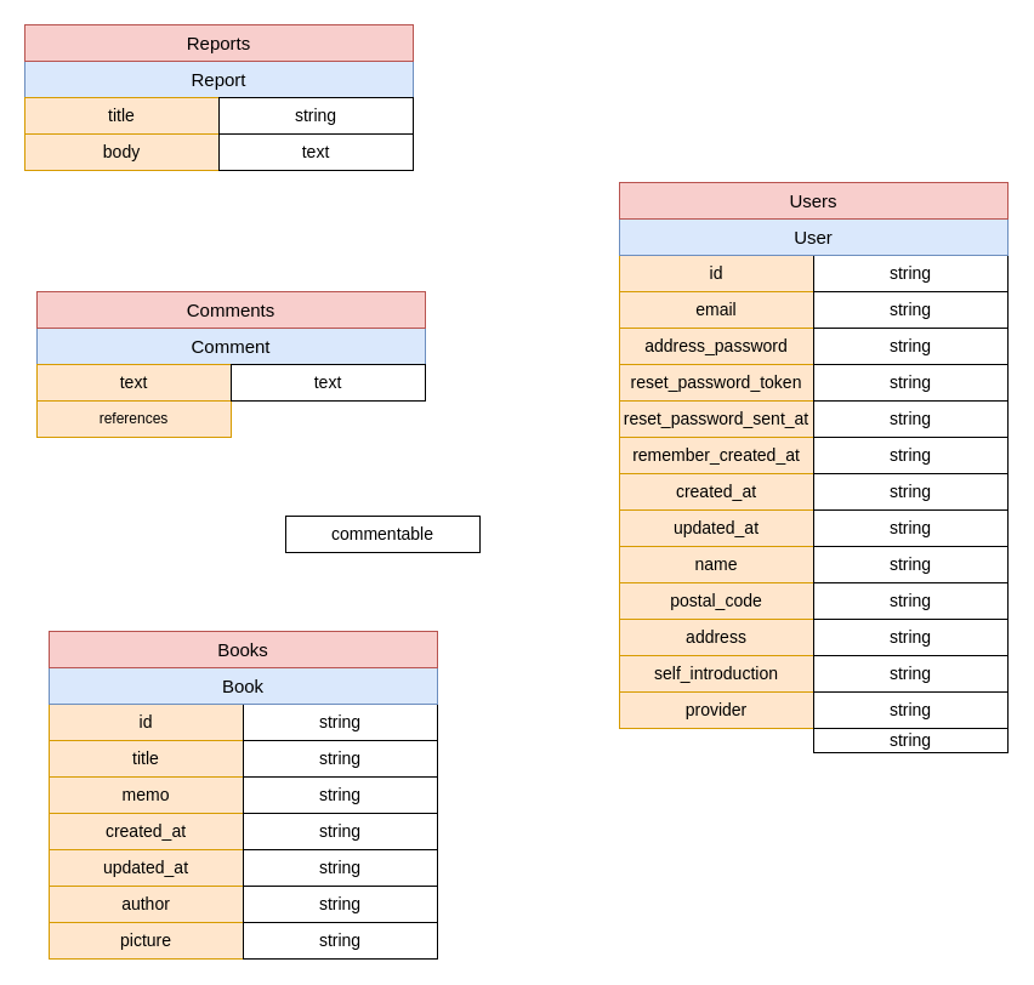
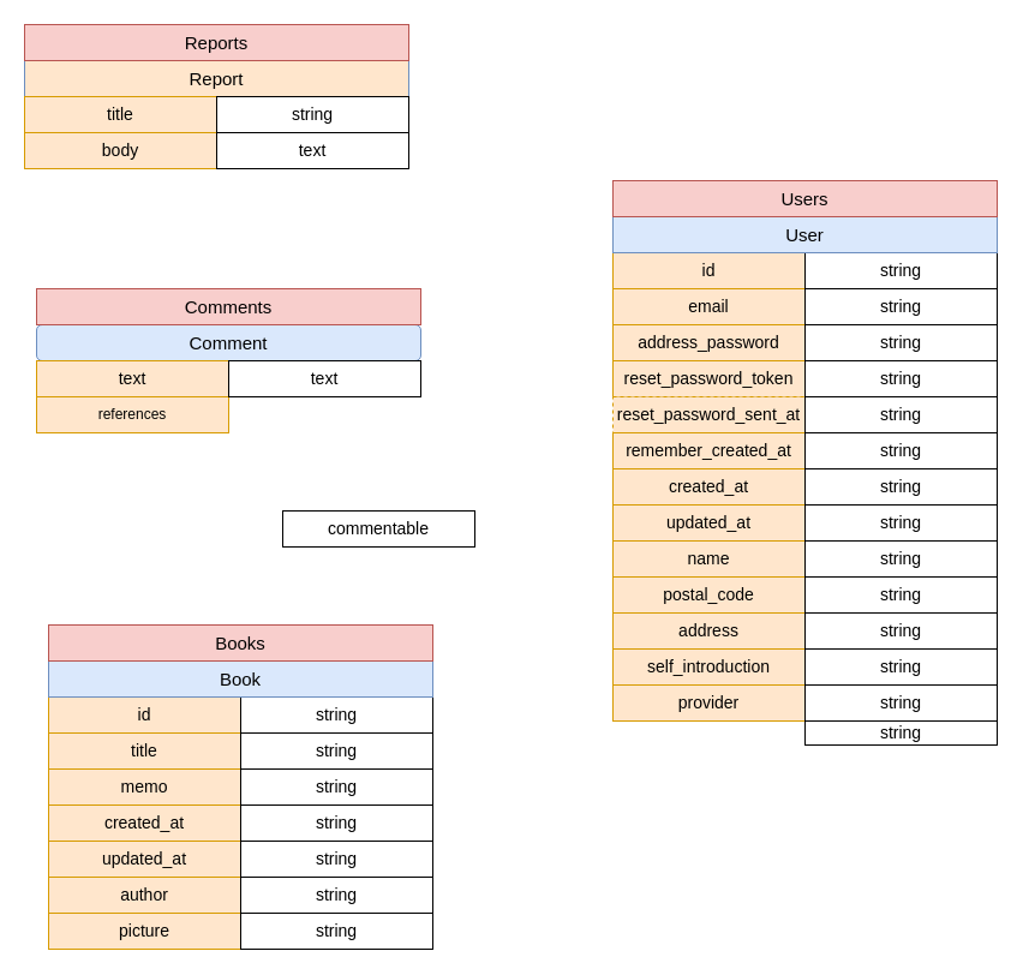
- <mxCell id="47" value="&lt;span style=&quot;font-size: 15px&quot;&gt;Report&lt;/span&gt;" style="whiteSpace=wrap;html=1;fillColor=#dae8fc;strokeColor=#6c8ebf;" vertex="1" parent="1"><mxGeometry x="20" y="50" width="320" height="30" as="geometry" /></mxCell>
+ <mxCell id="47" value="&lt;span style=&quot;font-size: 15px&quot;&gt;Report&lt;/span&gt;" style="whiteSpace=wrap;html=1;fillColor=#ffe6cc;strokeColor=#6c8ebf;" vertex="1" parent="1"><mxGeometry x="20" y="50" width="320" height="30" as="geometry" /></mxCell>
- <mxCell id="53" value="&lt;span style=&quot;font-size: 15px&quot;&gt;Comment&lt;/span&gt;" style="whiteSpace=wrap;html=1;fillColor=#dae8fc;strokeColor=#6c8ebf;" vertex="1" parent="1"><mxGeometry x="30" y="270" width="320" height="30" as="geometry" /></mxCell>
+ <mxCell id="53" value="&lt;span style=&quot;font-size: 15px&quot;&gt;Comment&lt;/span&gt;" style="whiteSpace=wrap;html=1;fillColor=#dae8fc;strokeColor=#6c8ebf;rounded=1;" vertex="1" parent="1"><mxGeometry x="30" y="270" width="320" height="30" as="geometry" /></mxCell>
- <mxCell id="6" value="&lt;span style=&quot;font-size: 14px&quot;&gt;reset_password_sent_at&lt;/span&gt;" style="whiteSpace=wrap;html=1;fillColor=#ffe6cc;strokeColor=#d79b00;" vertex="1" parent="1"><mxGeometry x="510" y="330" width="160" height="30" as="geometry" /></mxCell>
+ <mxCell id="6" value="&lt;span style=&quot;font-size: 14px&quot;&gt;reset_password_sent_at&lt;/span&gt;" style="whiteSpace=wrap;html=1;fillColor=#ffe6cc;strokeColor=#d79b00;dashed=1;" vertex="1" parent="1"><mxGeometry x="510" y="330" width="160" height="30" as="geometry" /></mxCell>
